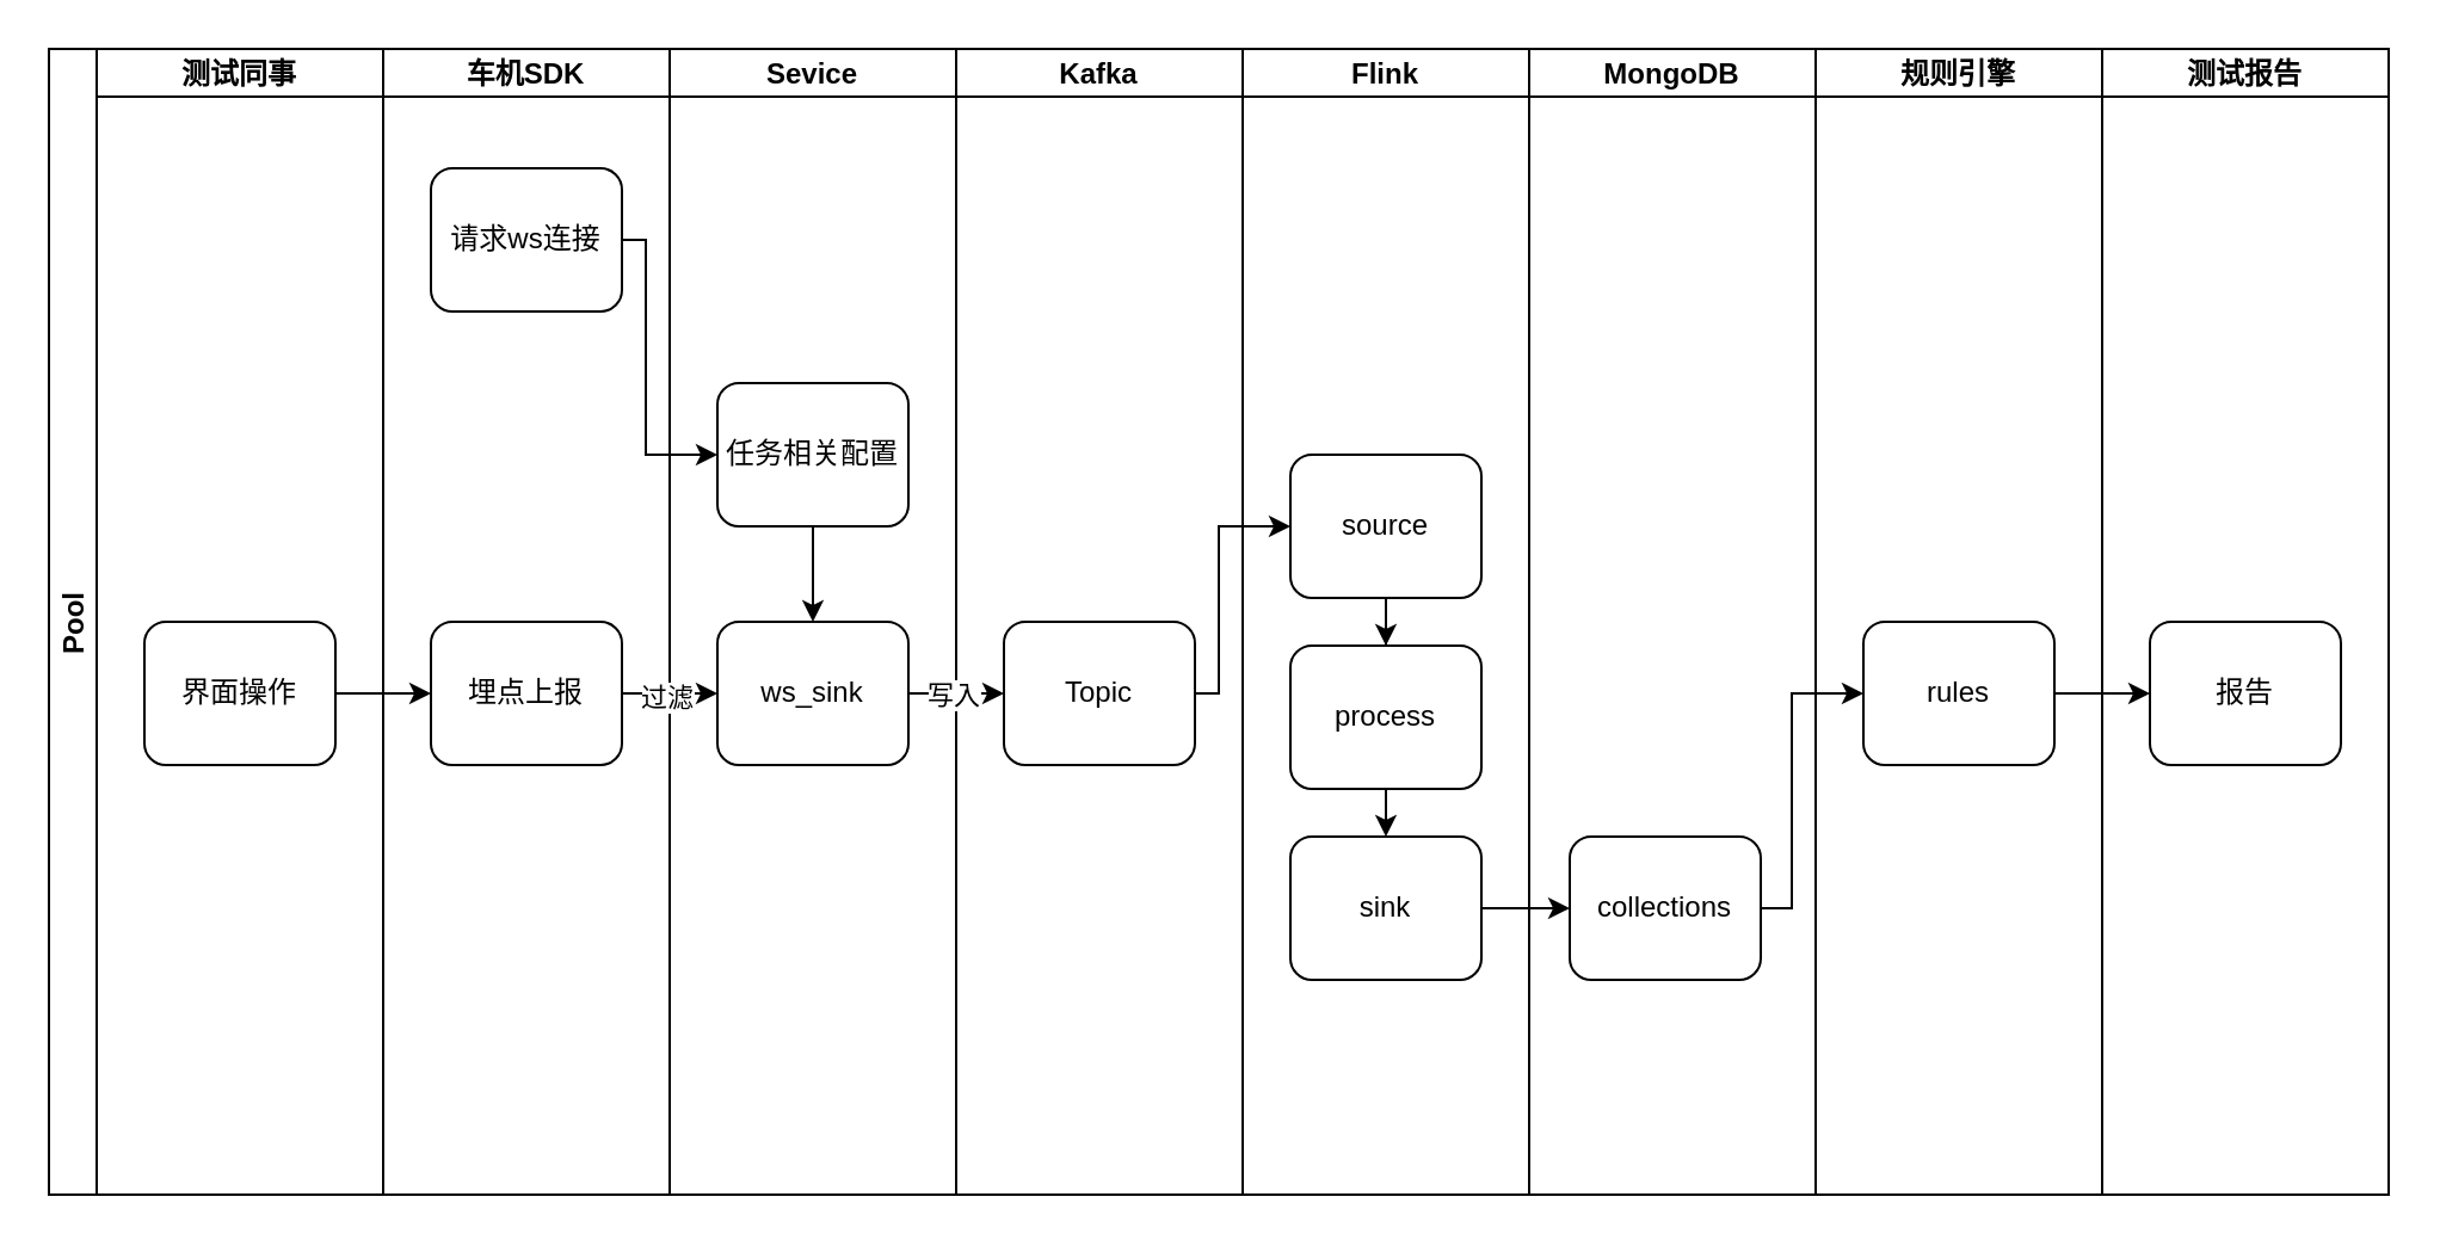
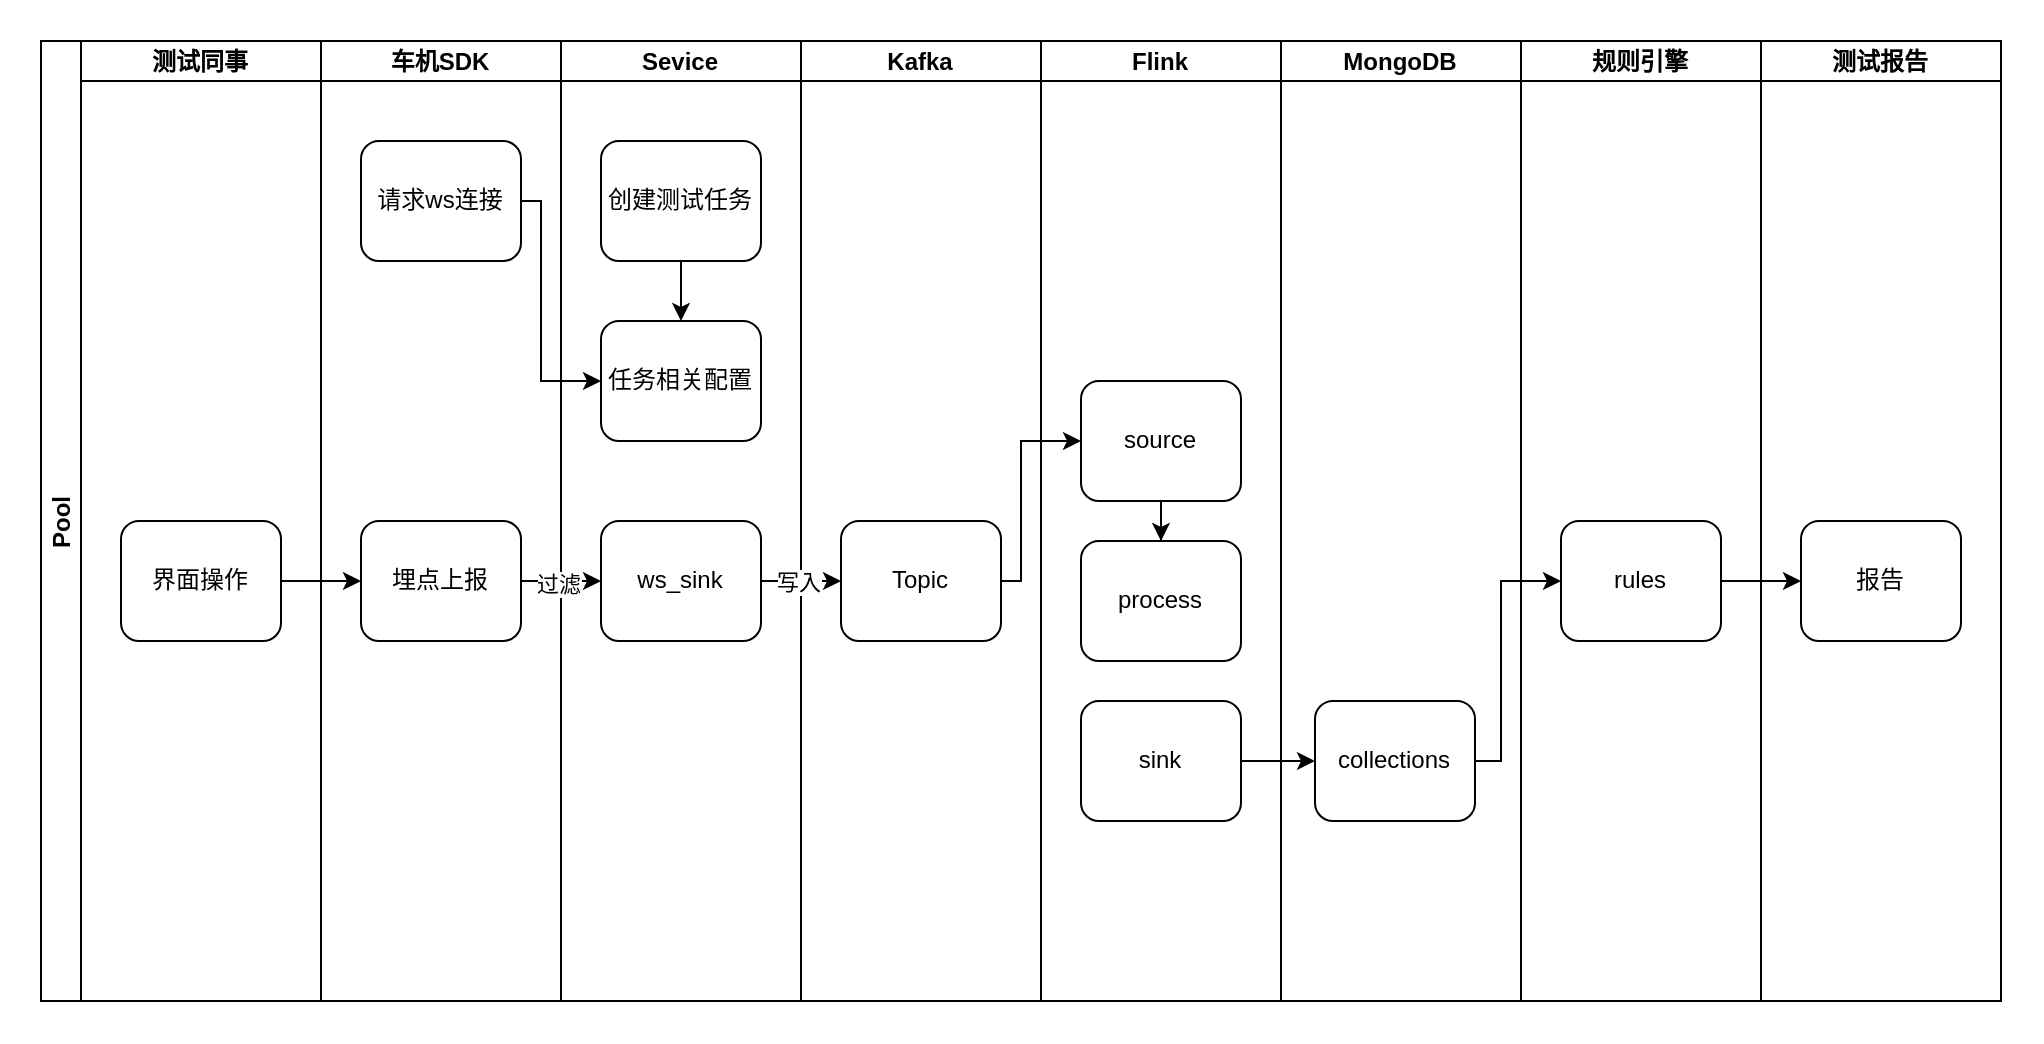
+ <mxCell id="10" value="创建测试任务" style="rounded=1;whiteSpace=wrap;html=1;" vertex="1" parent="8"><mxGeometry x="20" y="50" width="80" height="60" as="geometry" /></mxCell>
+ <mxCell id="9" style="edgeStyle=orthogonalEdgeStyle;rounded=0;orthogonalLoop=1;jettySize=auto;html=1;exitX=0.5;exitY=1;exitDx=0;exitDy=0;entryX=0.5;entryY=0;entryDx=0;entryDy=0;" edge="1" parent="8" source="10" target="12"><mxGeometry relative="1" as="geometry" /></mxCell>
- <mxCell id="11" style="edgeStyle=orthogonalEdgeStyle;rounded=0;orthogonalLoop=1;jettySize=auto;html=1;exitX=0.5;exitY=1;exitDx=0;exitDy=0;" edge="1" parent="8" source="12" target="13"><mxGeometry relative="1" as="geometry" /></mxCell>
- <mxCell id="20" style="edgeStyle=orthogonalEdgeStyle;rounded=0;orthogonalLoop=1;jettySize=auto;html=1;exitX=0.5;exitY=1;exitDx=0;exitDy=0;entryX=0.5;entryY=0;entryDx=0;entryDy=0;" edge="1" parent="16" source="21" target="17"><mxGeometry relative="1" as="geometry" /></mxCell>
